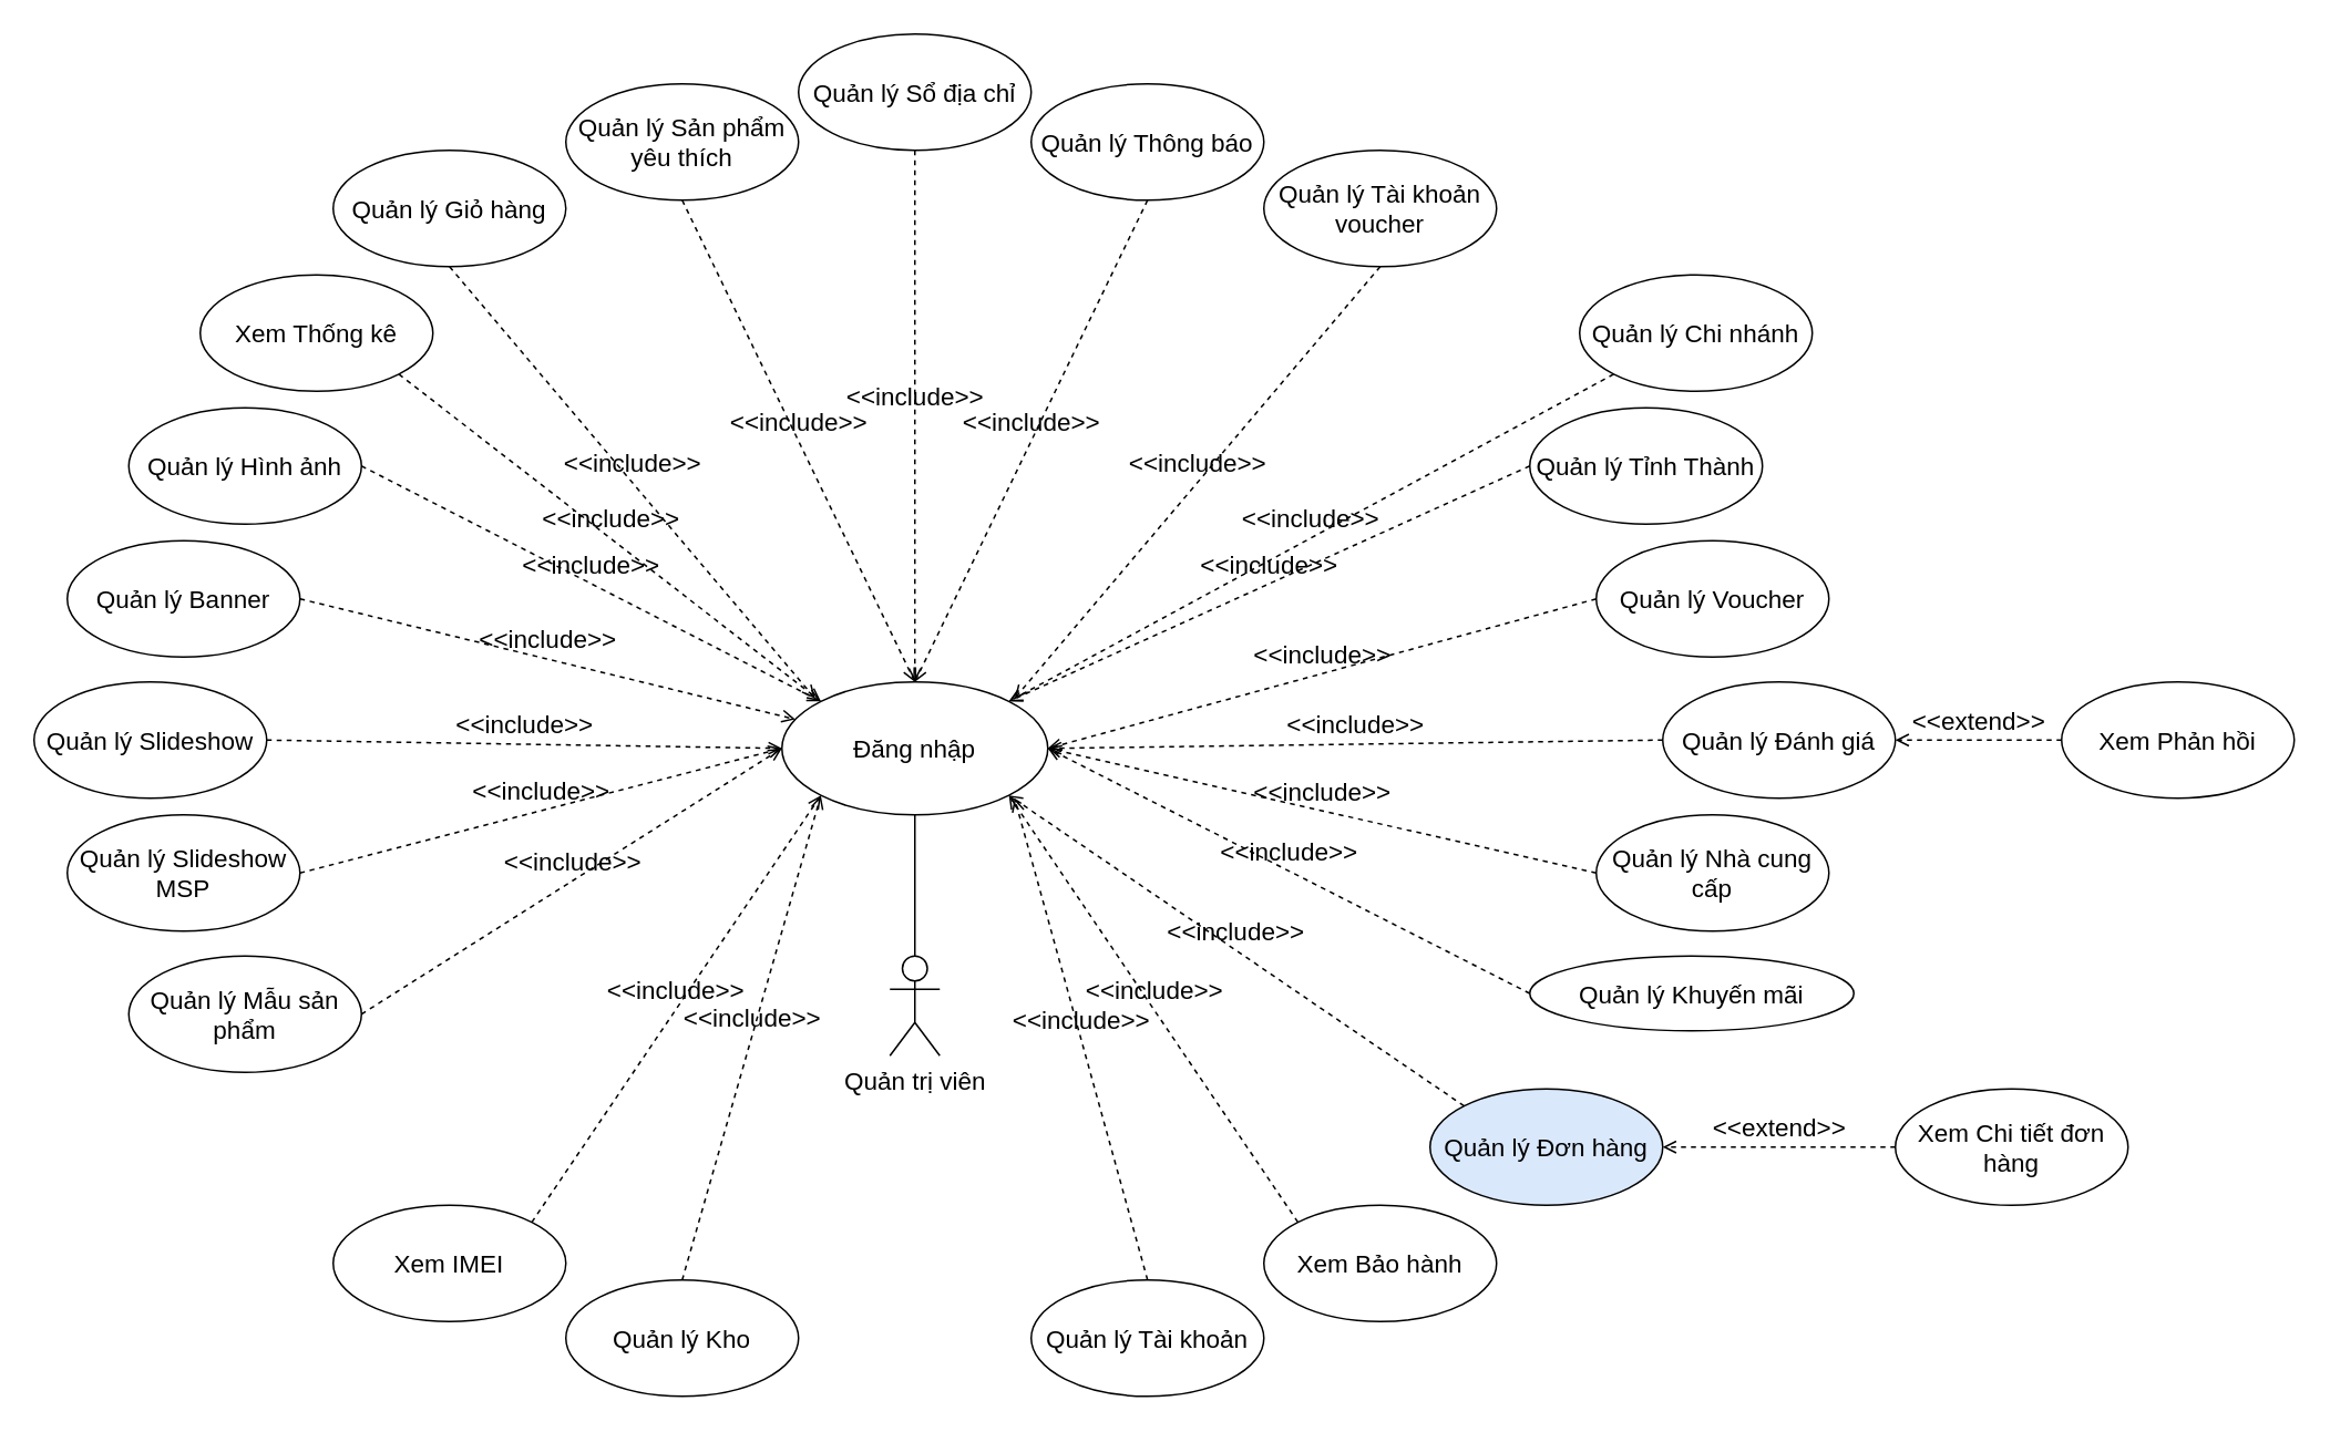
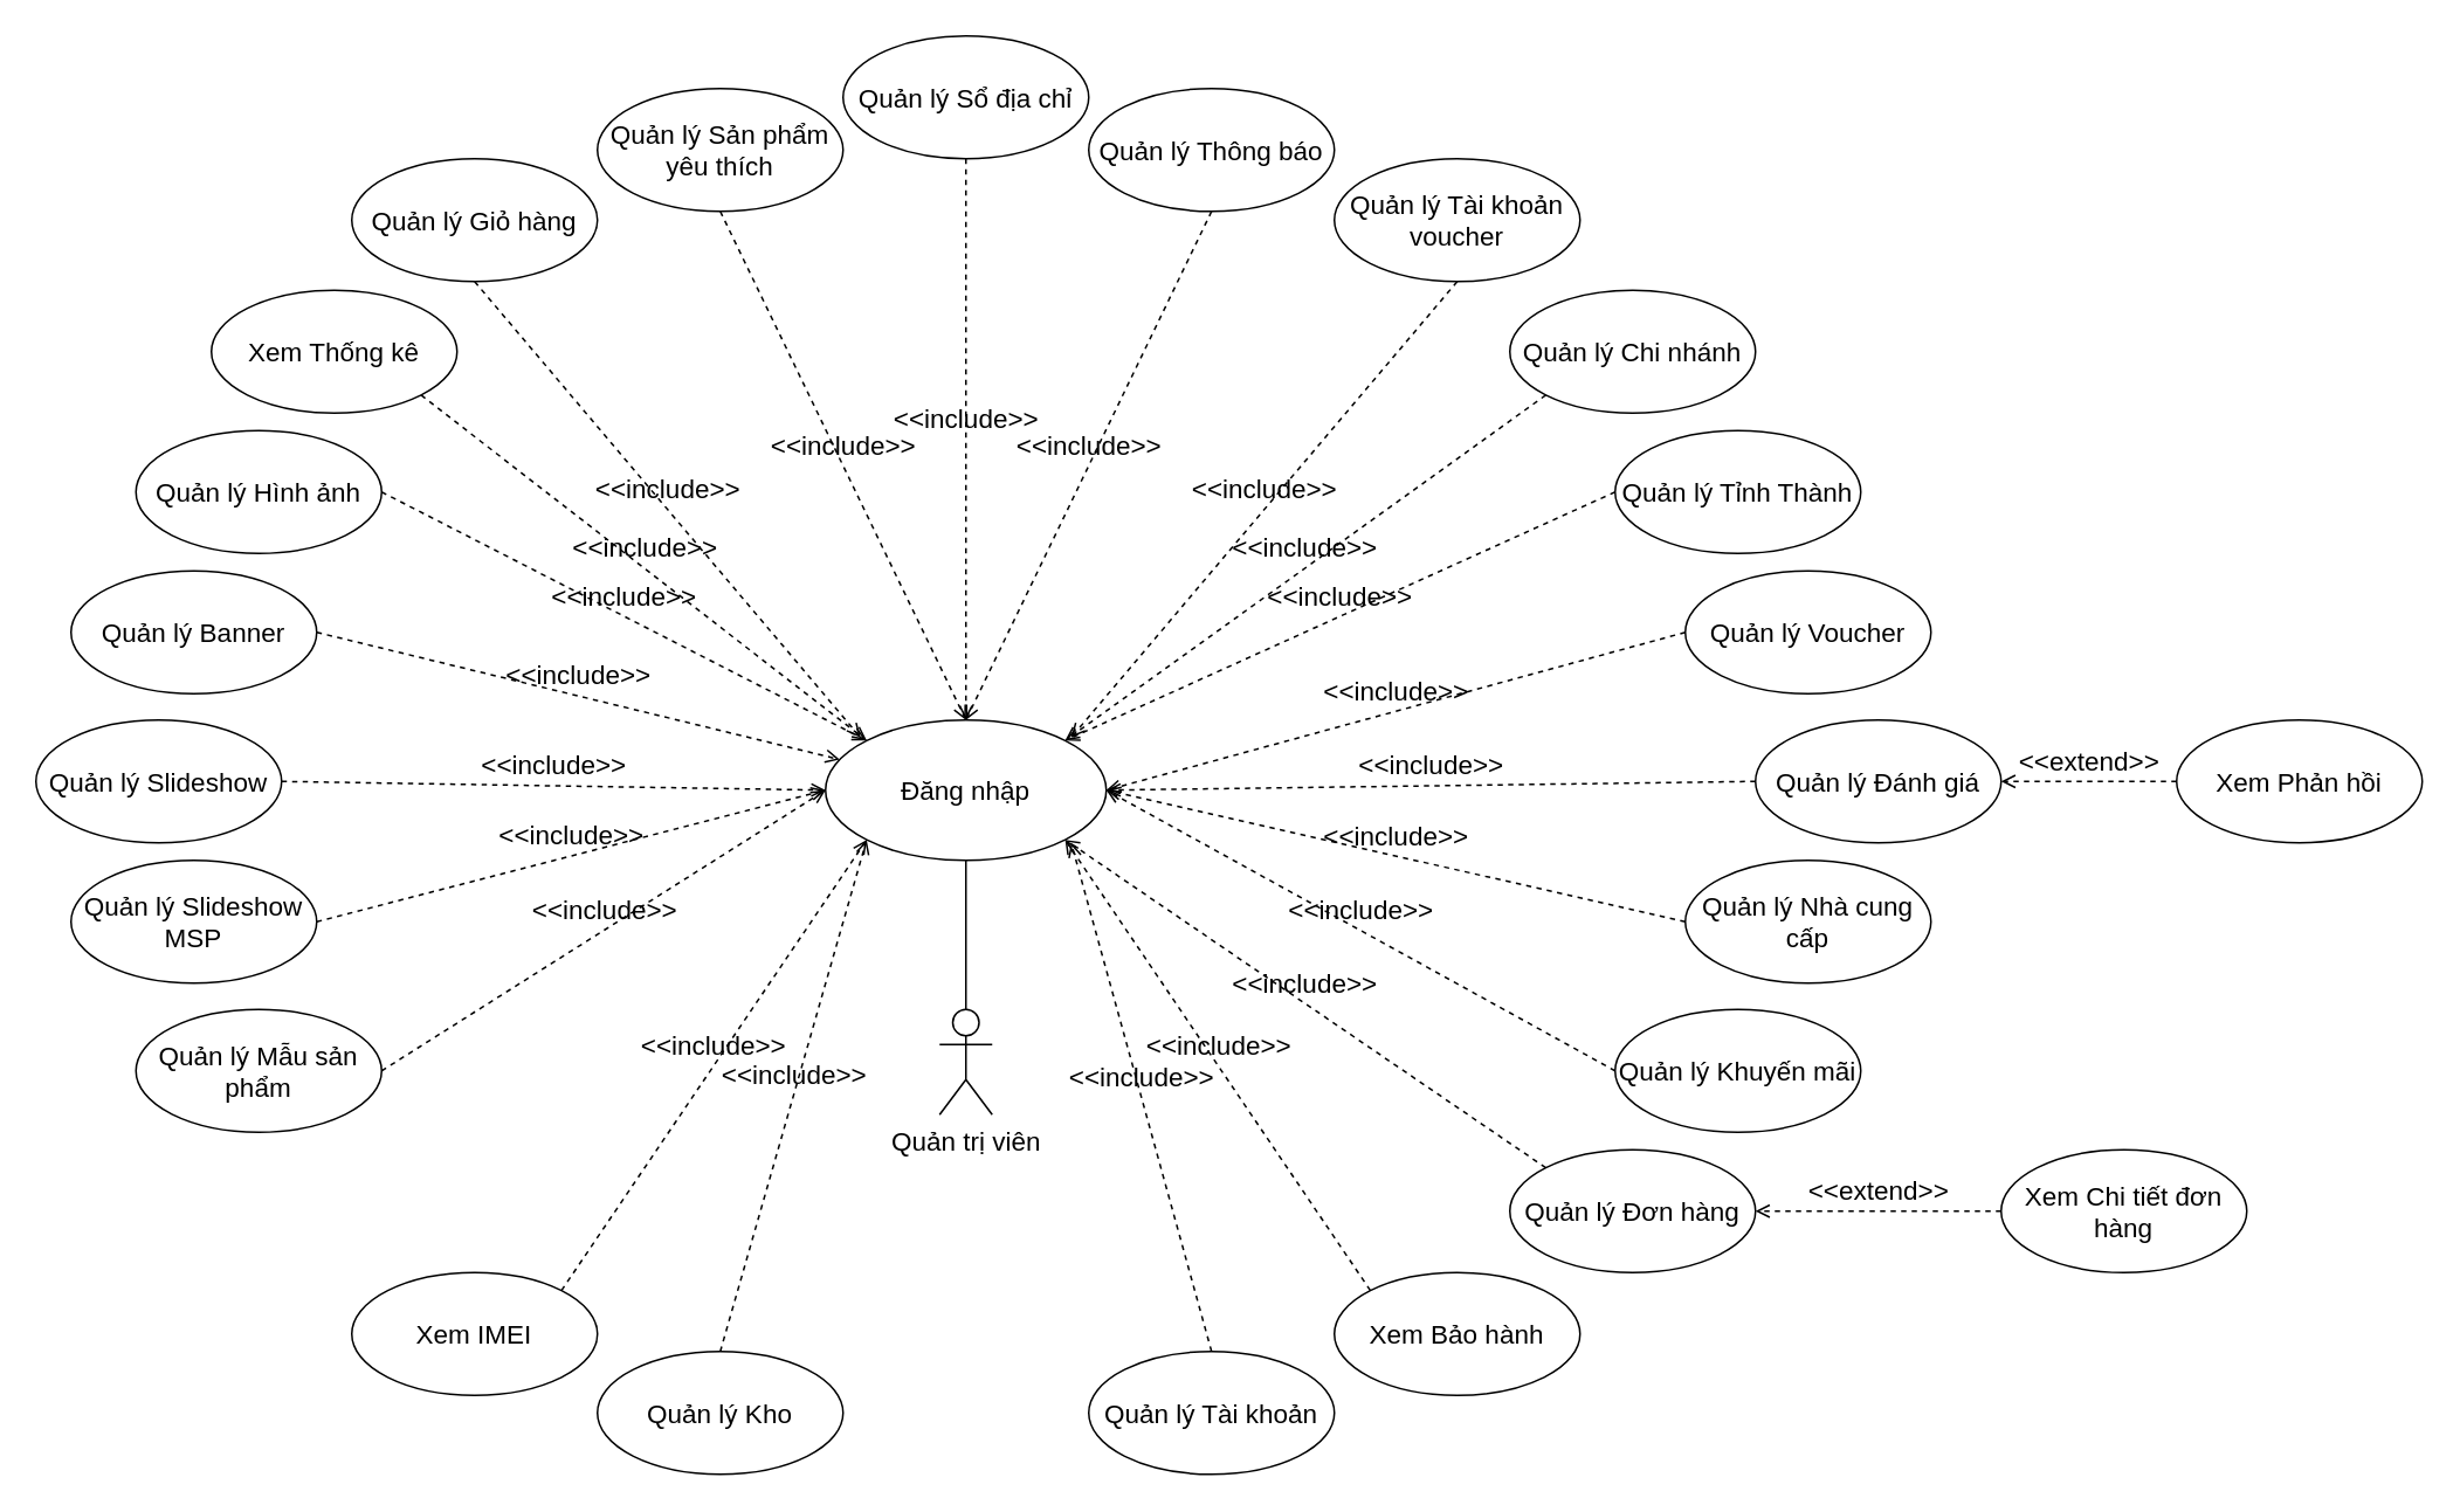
- <mxCell id="18" value="Quản lý Chi nhánh" style="ellipse;whiteSpace=wrap;html=1;fontSize=15;" parent="1" vertex="1"><mxGeometry x="950" y="165" width="140" height="70" as="geometry" /></mxCell>
+ <mxCell id="18" value="Quản lý Chi nhánh" style="ellipse;whiteSpace=wrap;html=1;fontSize=15;" parent="1" vertex="1"><mxGeometry x="860" y="165" width="140" height="70" as="geometry" /></mxCell>
- <mxCell id="9" value="Quản lý Khuyến mãi" style="ellipse;whiteSpace=wrap;html=1;fontSize=15;" parent="1" vertex="1"><mxGeometry x="920" y="575" width="195" height="45" as="geometry" /></mxCell>
+ <mxCell id="9" value="Quản lý Khuyến mãi" style="ellipse;whiteSpace=wrap;html=1;fontSize=15;" parent="1" vertex="1"><mxGeometry x="920" y="575" width="140" height="70" as="geometry" /></mxCell>
- <mxCell id="11" value="Quản lý Đơn hàng" style="ellipse;whiteSpace=wrap;html=1;fontSize=15;fillColor=#dae8fc;" parent="1" vertex="1"><mxGeometry x="860" y="655" width="140" height="70" as="geometry" /></mxCell>
+ <mxCell id="11" value="Quản lý Đơn hàng" style="ellipse;whiteSpace=wrap;html=1;fontSize=15;" parent="1" vertex="1"><mxGeometry x="860" y="655" width="140" height="70" as="geometry" /></mxCell>
